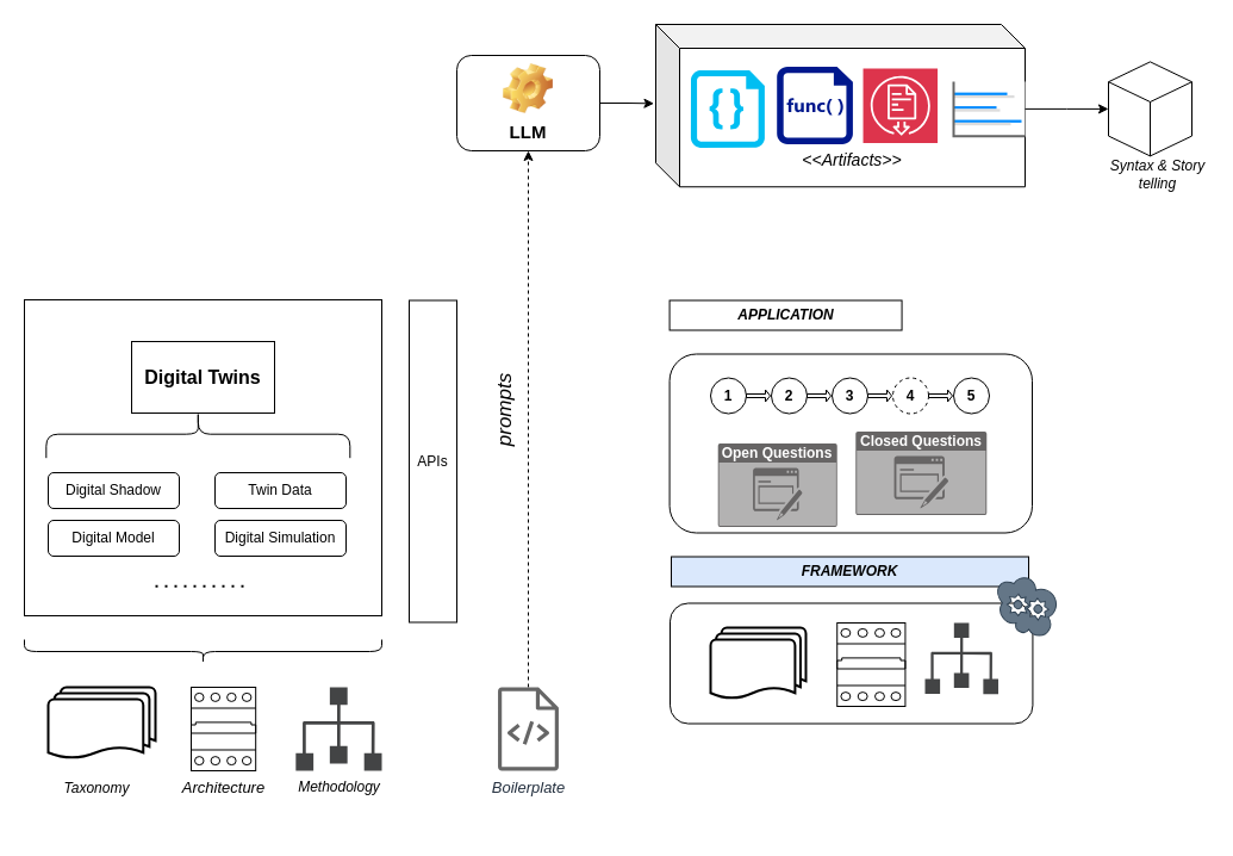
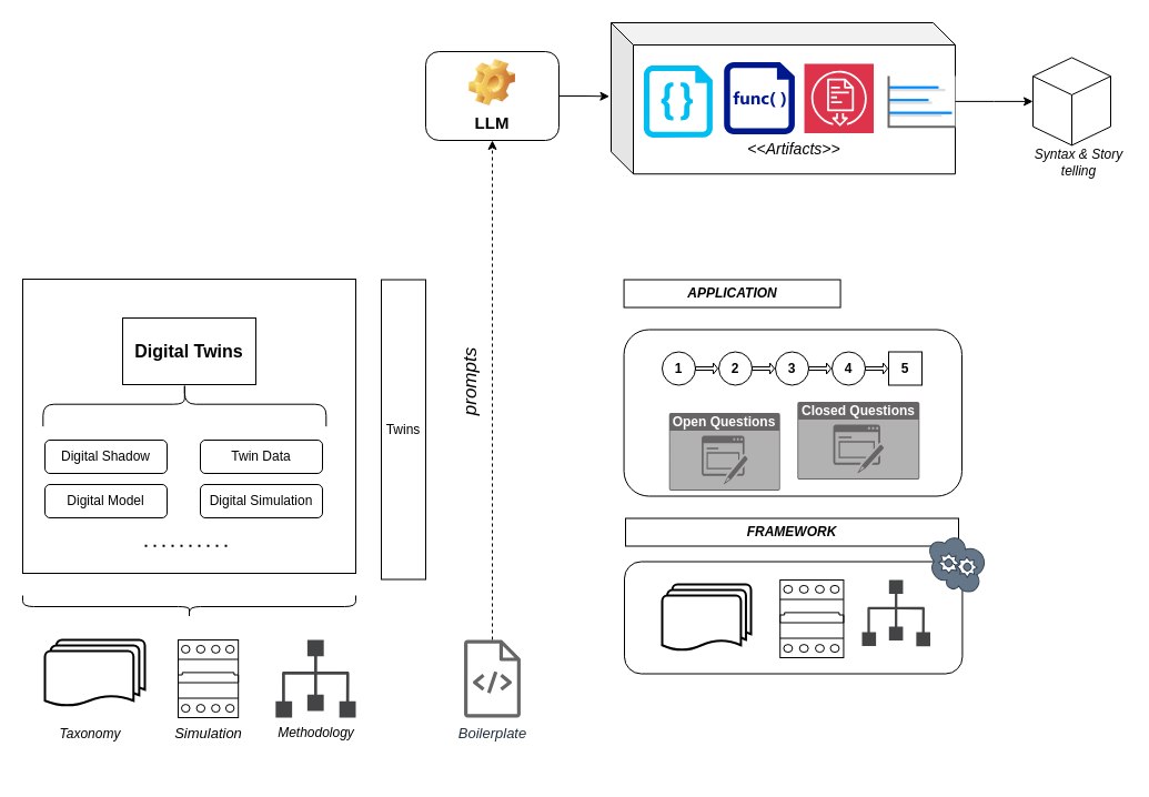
- <mxCell id="32" value="&lt;b&gt;4&lt;/b&gt;" style="ellipse;whiteSpace=wrap;html=1;aspect=fixed;dashed=1;" vertex="1" parent="25"><mxGeometry x="153" width="30" height="30" as="geometry" /></mxCell>
+ <mxCell id="32" value="&lt;b&gt;4&lt;/b&gt;" style="ellipse;whiteSpace=wrap;html=1;aspect=fixed;" vertex="1" parent="25"><mxGeometry x="153" width="30" height="30" as="geometry" /></mxCell>
- <mxCell id="34" value="&lt;b&gt;5&lt;/b&gt;" style="ellipse;whiteSpace=wrap;html=1;aspect=fixed;" vertex="1" parent="25"><mxGeometry x="204" width="30" height="30" as="geometry" /></mxCell>
+ <mxCell id="34" value="&lt;b&gt;5&lt;/b&gt;" style="whiteSpace=wrap;html=1;aspect=fixed;rounded=0;" vertex="1" parent="25"><mxGeometry x="204" width="30" height="30" as="geometry" /></mxCell>
- <mxCell id="12" value="APIs" style="rounded=0;whiteSpace=wrap;html=1;" vertex="1" parent="1"><mxGeometry x="343" y="251.5" width="40" height="270" as="geometry" /></mxCell>
+ <mxCell id="12" value="Twins" style="rounded=0;whiteSpace=wrap;html=1;" vertex="1" parent="1"><mxGeometry x="343" y="251.5" width="40" height="270" as="geometry" /></mxCell>
- <mxCell id="37" value="&lt;b&gt;&lt;i&gt;FRAMEWORK&lt;/i&gt;&lt;/b&gt;" style="rounded=0;whiteSpace=wrap;html=1;fillColor=#dae8fc;" vertex="1" parent="1"><mxGeometry x="563" y="466.5" width="300" height="25" as="geometry" /></mxCell>
+ <mxCell id="37" value="&lt;b&gt;&lt;i&gt;FRAMEWORK&lt;/i&gt;&lt;/b&gt;" style="rounded=0;whiteSpace=wrap;html=1;" vertex="1" parent="1"><mxGeometry x="563" y="466.5" width="300" height="25" as="geometry" /></mxCell>
- <mxCell id="18" value="&lt;i&gt;&lt;font style=&quot;font-size: 13px;&quot;&gt;Architecture&lt;/font&gt;&lt;/i&gt;" style="verticalLabelPosition=bottom;dashed=0;shadow=0;html=1;align=center;verticalAlign=top;shape=mxgraph.cabinets.cb_4p;" vertex="1" parent="1"><mxGeometry x="160" y="576" width="54.18" height="70" as="geometry" /></mxCell>
+ <mxCell id="18" value="&lt;i&gt;&lt;font style=&quot;font-size: 13px;&quot;&gt;Simulation&lt;/font&gt;&lt;/i&gt;" style="verticalLabelPosition=bottom;dashed=0;shadow=0;html=1;align=center;verticalAlign=top;shape=mxgraph.cabinets.cb_4p;" vertex="1" parent="1"><mxGeometry x="160" y="576" width="54.18" height="70" as="geometry" /></mxCell>
